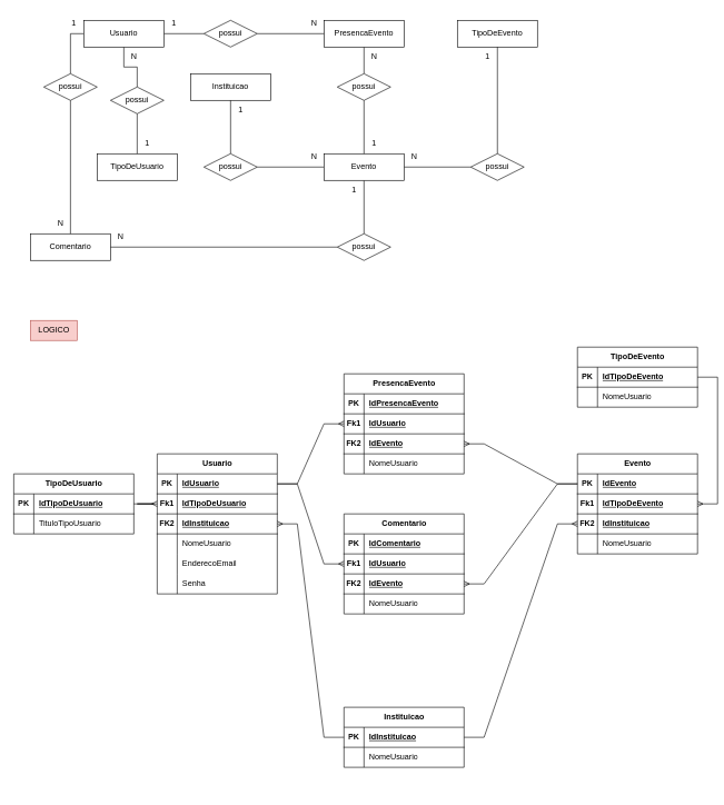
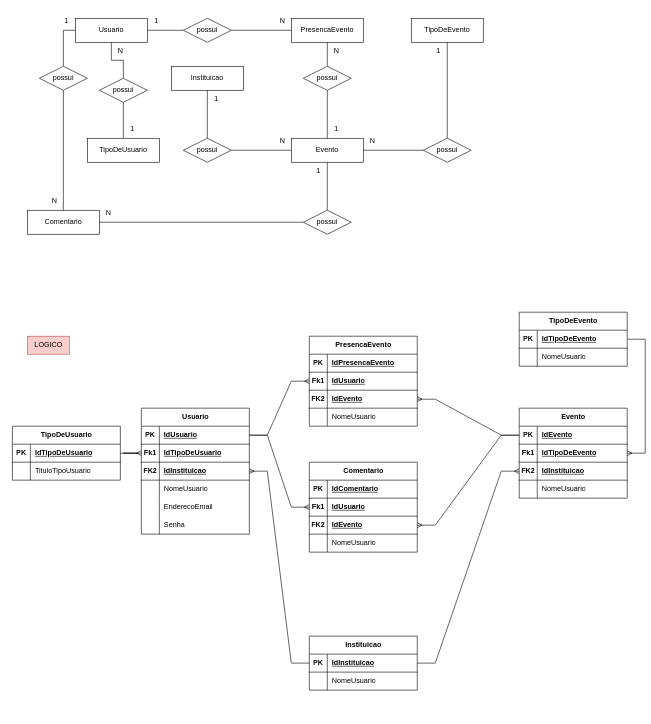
- <mxCell id="52" value="LOGICO" style="text;html=1;align=center;verticalAlign=middle;resizable=0;points=[];autosize=1;strokeColor=#b85450;fillColor=#f8cecc;" parent="1" vertex="1"><mxGeometry x="45" y="480" width="70" height="30" as="geometry" /></mxCell>
+ <mxCell id="52" value="LOGICO" style="text;html=1;align=center;verticalAlign=middle;resizable=0;points=[];autosize=1;strokeColor=#b85450;fillColor=#f8cecc;" parent="1" vertex="1"><mxGeometry x="45" y="560" width="70" height="30" as="geometry" /></mxCell>
